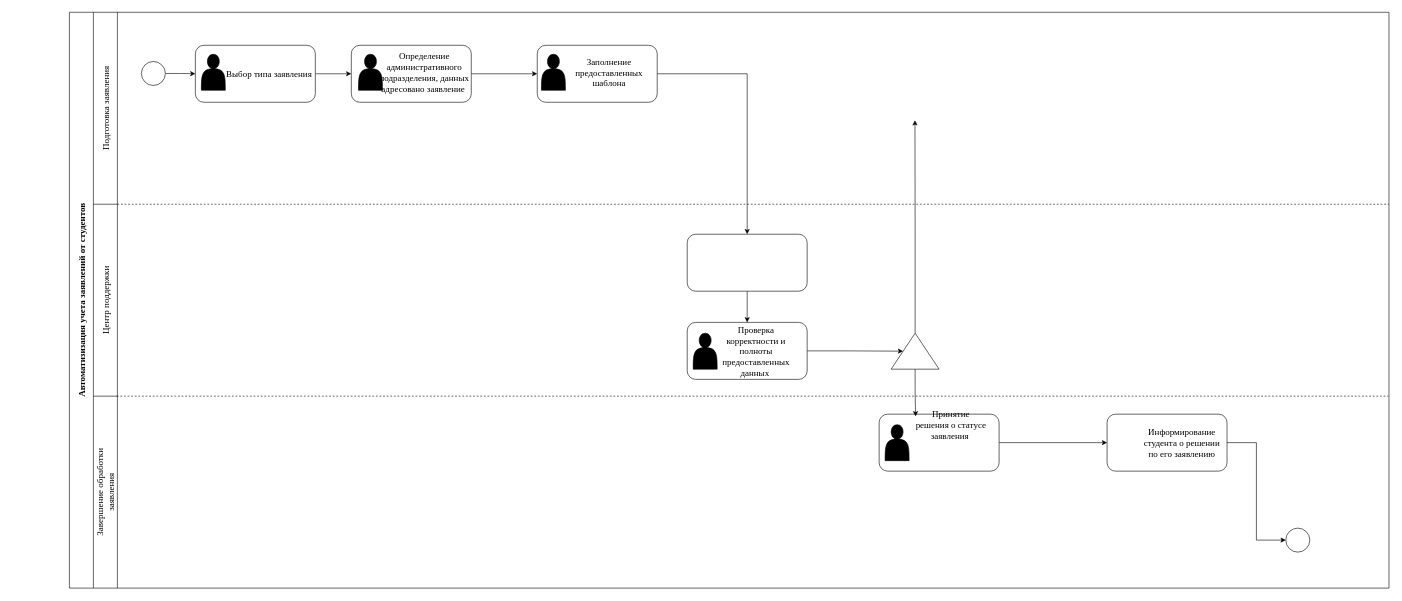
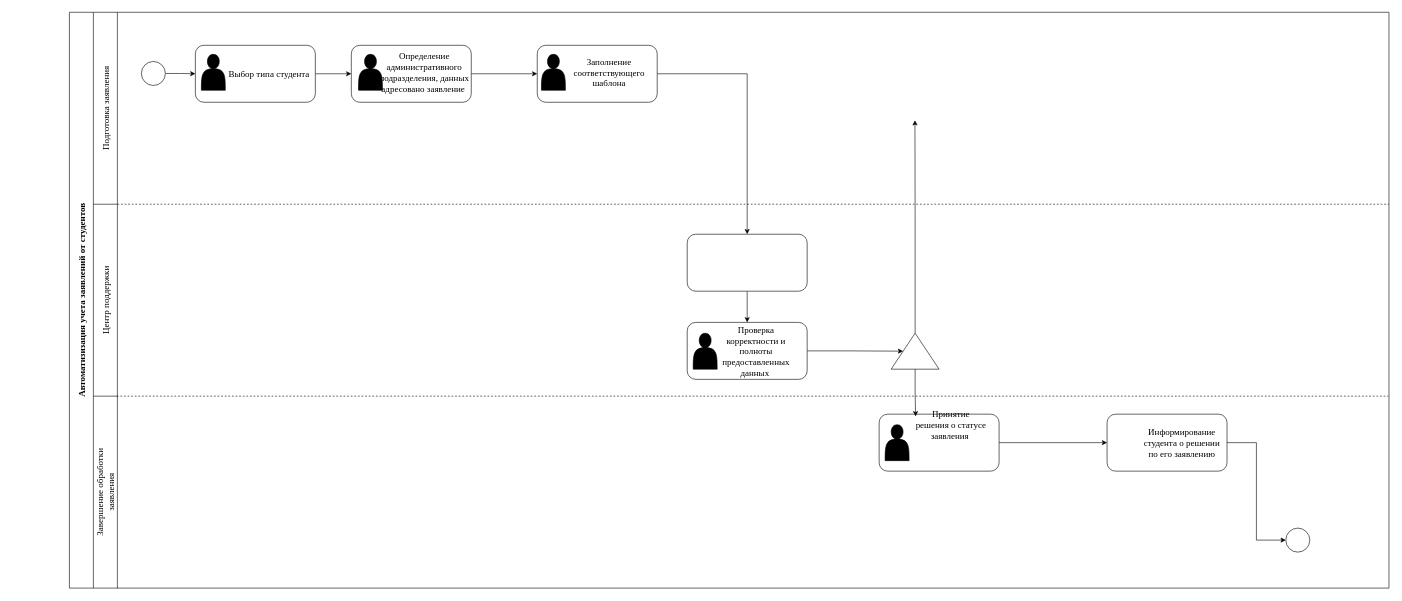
- <mxCell id="23" value="&lt;font face=&quot;Times New Roman&quot;&gt;Заполнение предоставленных шаблона&lt;/font&gt;" style="text;html=1;align=center;verticalAlign=middle;whiteSpace=wrap;rounded=0;fontSize=15;" parent="2" vertex="1"><mxGeometry x="820" y="85" width="160" height="30" as="geometry" /></mxCell>
+ <mxCell id="23" value="&lt;font face=&quot;Times New Roman&quot;&gt;Заполнение соответствующего шаблона&lt;/font&gt;" style="text;html=1;align=center;verticalAlign=middle;whiteSpace=wrap;rounded=0;fontSize=15;" parent="2" vertex="1"><mxGeometry x="820" y="85" width="160" height="30" as="geometry" /></mxCell>
- <mxCell id="19" value="&lt;font face=&quot;Times New Roman&quot;&gt;Выбор типа заявления&amp;nbsp;&lt;/font&gt;" style="text;html=1;align=center;verticalAlign=middle;whiteSpace=wrap;rounded=0;fontSize=15;" parent="2" vertex="1"><mxGeometry x="260" y="87.5" width="150" height="30" as="geometry" /></mxCell>
+ <mxCell id="19" value="&lt;font face=&quot;Times New Roman&quot;&gt;Выбор типа студента&amp;nbsp;&lt;/font&gt;" style="text;html=1;align=center;verticalAlign=middle;whiteSpace=wrap;rounded=0;fontSize=15;" parent="2" vertex="1"><mxGeometry x="260" y="87.5" width="150" height="30" as="geometry" /></mxCell>
